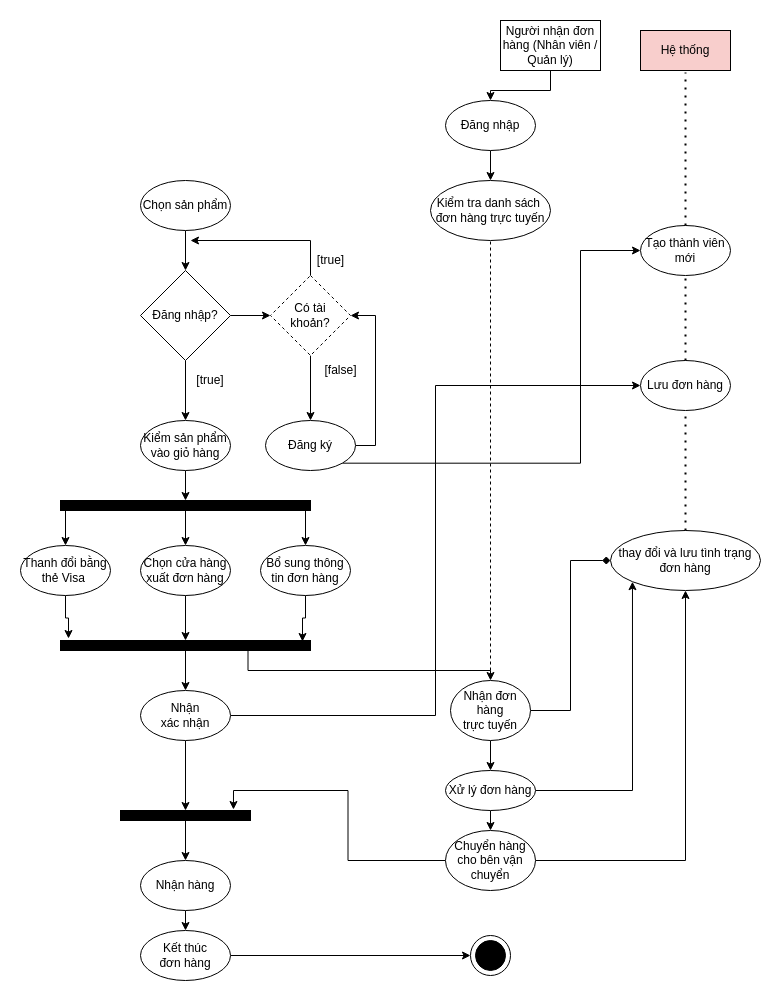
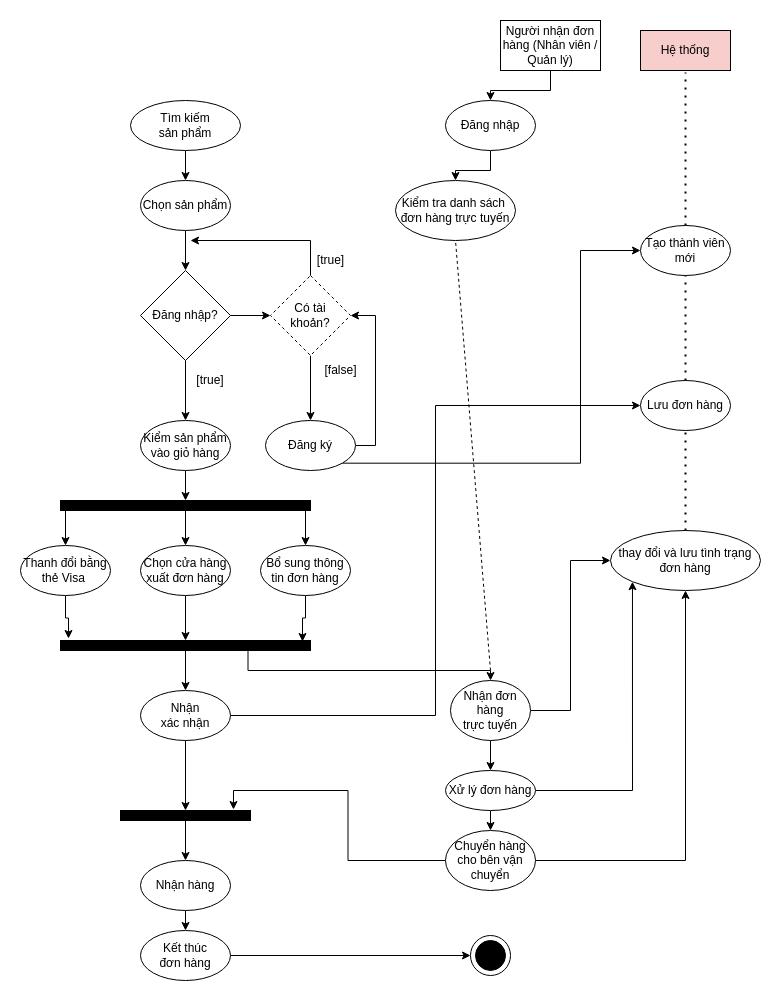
+ <mxCell id="3" value="Tìm kiếm &lt;br&gt;sản phẩm" style="ellipse;whiteSpace=wrap;html=1;" vertex="1" parent="1"><mxGeometry x="130" y="100" width="110" height="50" as="geometry" /></mxCell>
+ <mxCell id="2" style="edgeStyle=orthogonalEdgeStyle;rounded=0;orthogonalLoop=1;jettySize=auto;html=1;exitX=0.5;exitY=1;exitDx=0;exitDy=0;entryX=0.5;entryY=0;entryDx=0;entryDy=0;" edge="1" parent="1" source="3" target="5"><mxGeometry relative="1" as="geometry" /></mxCell>
- <mxCell id="40" value="Kiểm tra danh sách&amp;nbsp;&lt;br&gt;đơn hàng trực tuyến" style="ellipse;whiteSpace=wrap;html=1;fillColor=#FFFFFF;" vertex="1" parent="1"><mxGeometry x="430" y="180" width="120" height="60" as="geometry" /></mxCell>
+ <mxCell id="40" value="Kiểm tra danh sách&amp;nbsp;&lt;br&gt;đơn hàng trực tuyến" style="ellipse;whiteSpace=wrap;html=1;fillColor=#FFFFFF;" vertex="1" parent="1"><mxGeometry x="395" y="180" width="120" height="60" as="geometry" /></mxCell>
- <mxCell id="52" value="Lưu đơn hàng" style="ellipse;whiteSpace=wrap;html=1;fillColor=#FFFFFF;" vertex="1" parent="1"><mxGeometry x="640" y="360" width="90" height="50" as="geometry" /></mxCell>
+ <mxCell id="52" value="Lưu đơn hàng" style="ellipse;whiteSpace=wrap;html=1;fillColor=#FFFFFF;" vertex="1" parent="1"><mxGeometry x="640" y="380" width="90" height="50" as="geometry" /></mxCell>
- <mxCell id="42" style="edgeStyle=orthogonalEdgeStyle;rounded=0;orthogonalLoop=1;jettySize=auto;html=1;exitX=1;exitY=0.5;exitDx=0;exitDy=0;entryX=0;entryY=0.5;entryDx=0;entryDy=0;endArrow=diamond;" edge="1" parent="1" source="43" target="53"><mxGeometry relative="1" as="geometry" /></mxCell>
+ <mxCell id="42" style="edgeStyle=orthogonalEdgeStyle;rounded=0;orthogonalLoop=1;jettySize=auto;html=1;exitX=1;exitY=0.5;exitDx=0;exitDy=0;entryX=0;entryY=0.5;entryDx=0;entryDy=0;" edge="1" parent="1" source="43" target="53"><mxGeometry relative="1" as="geometry" /></mxCell>
